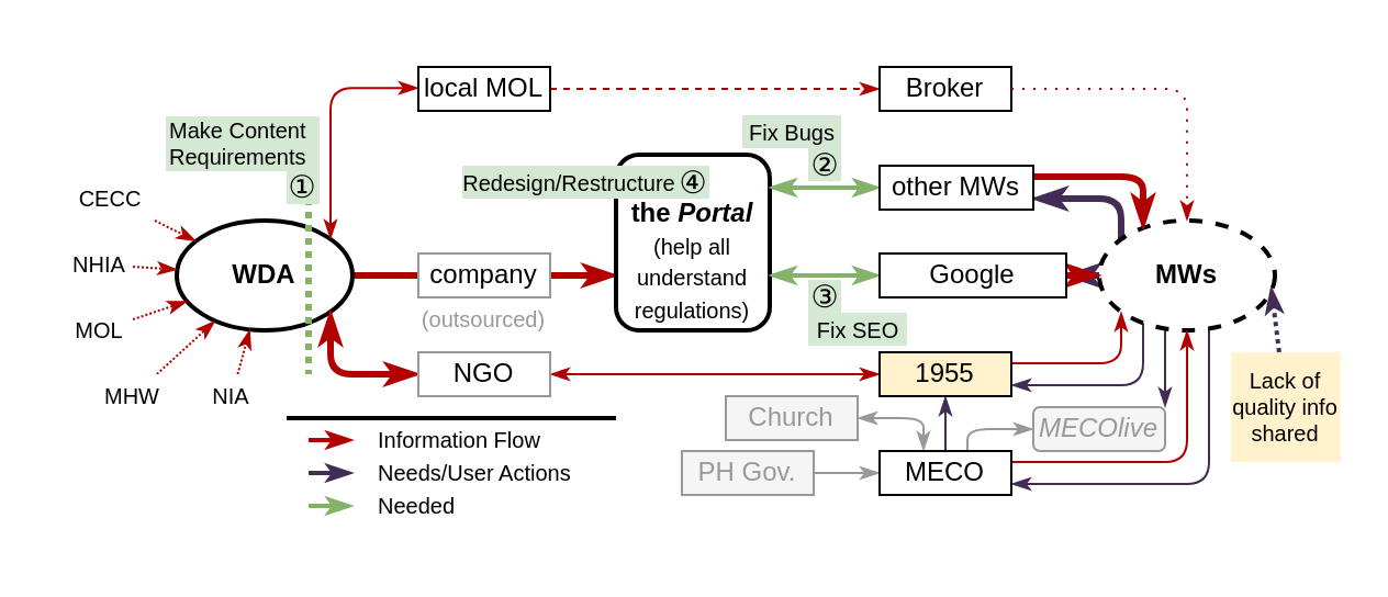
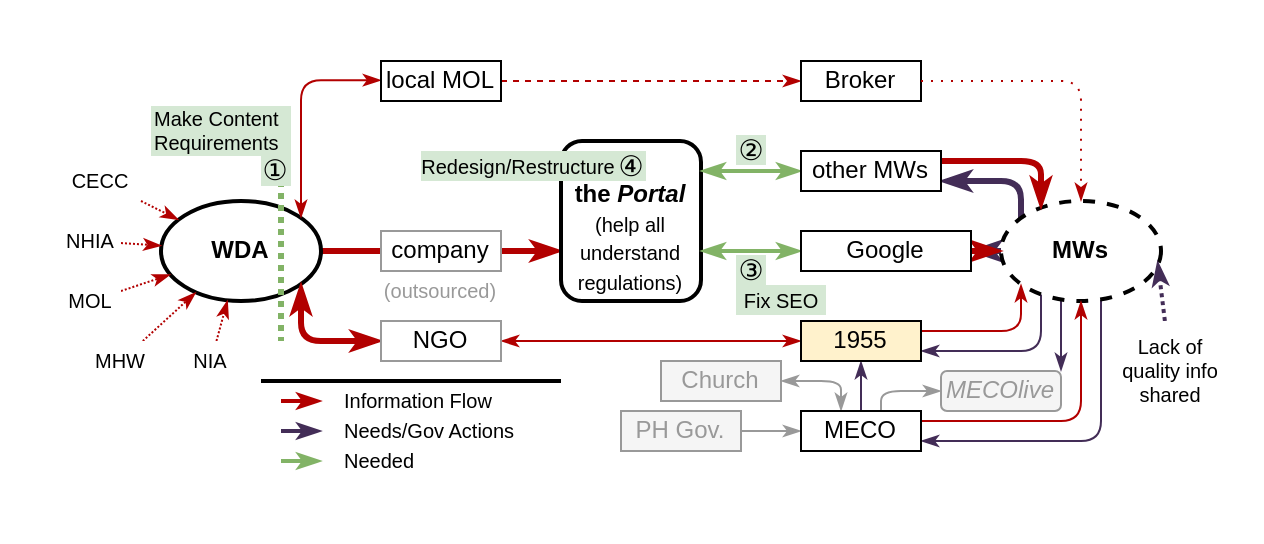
- <mxCell id="34" value="Fix Bugs" style="text;html=1;fillColor=#d5e8d4;align=center;verticalAlign=middle;whiteSpace=wrap;rounded=0;fontSize=10;" parent="1" vertex="1"><mxGeometry x="337.5" y="52" width="45" height="15" as="geometry" /></mxCell>
- <mxCell id="63" value="Lack of quality info shared" style="rounded=0;whiteSpace=wrap;html=1;strokeColor=none;fontSize=10;fillColor=#fff2cc;" parent="1" vertex="1"><mxGeometry x="560" y="160" width="50" height="50" as="geometry" /></mxCell>
+ <mxCell id="63" value="Lack of quality info shared" style="rounded=0;whiteSpace=wrap;html=1;strokeColor=none;fontSize=10;" parent="1" vertex="1"><mxGeometry x="560" y="160" width="50" height="50" as="geometry" /></mxCell>
- <mxCell id="39" value="Needs/User Actions" style="text;html=1;strokeColor=none;fillColor=none;align=left;verticalAlign=middle;whiteSpace=wrap;rounded=0;fontSize=10;" parent="1" vertex="1"><mxGeometry x="170" y="210" width="100" height="10" as="geometry" /></mxCell>
+ <mxCell id="39" value="Needs/Gov Actions" style="text;html=1;strokeColor=none;fillColor=none;align=left;verticalAlign=middle;whiteSpace=wrap;rounded=0;fontSize=10;" parent="1" vertex="1"><mxGeometry x="170" y="210" width="100" height="10" as="geometry" /></mxCell>
